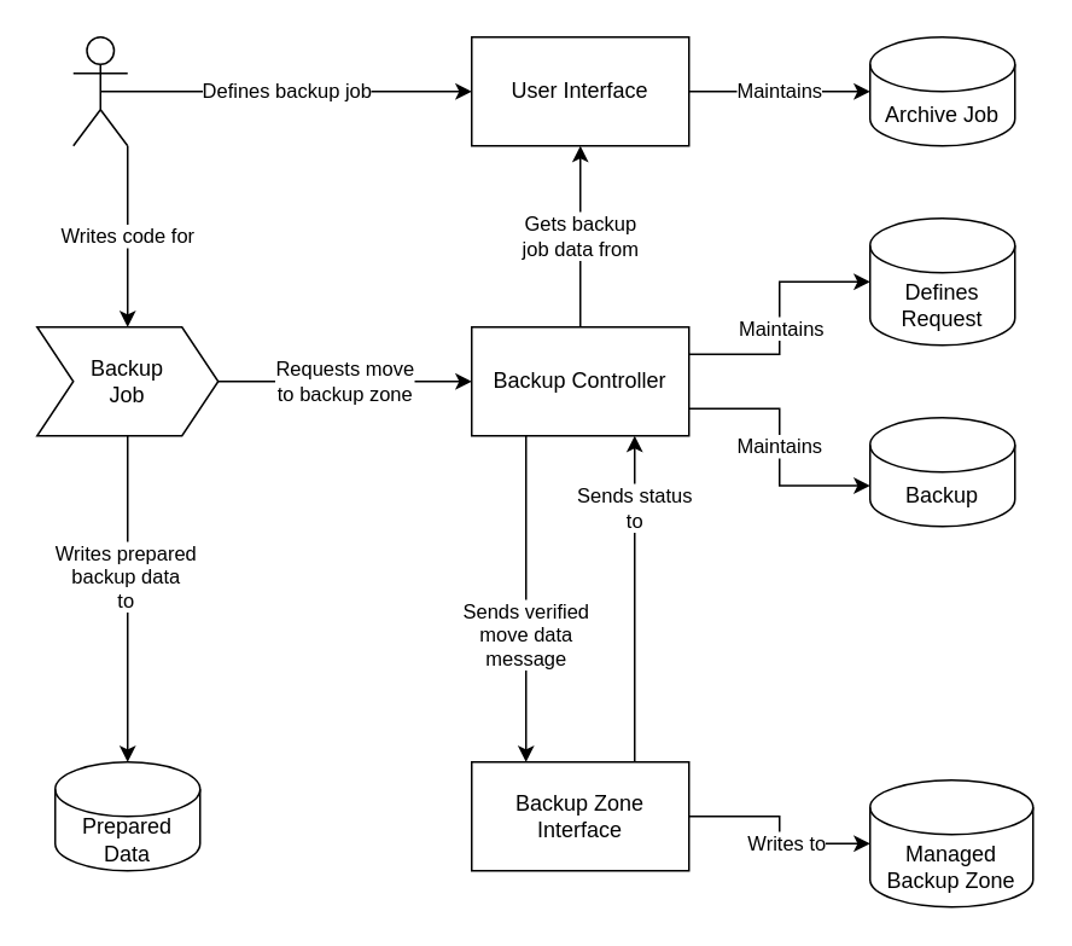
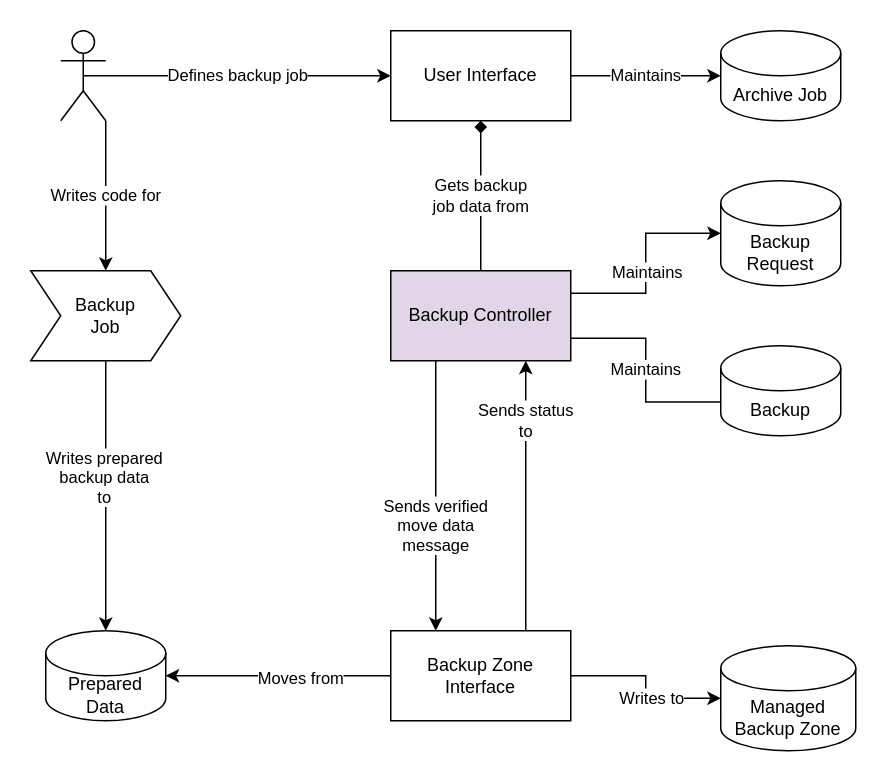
- <mxCell id="11" value="&lt;div&gt;Gets backup&lt;/div&gt;&lt;div&gt;job data from&lt;br&gt;&lt;/div&gt;" style="edgeStyle=orthogonalEdgeStyle;rounded=0;orthogonalLoop=1;jettySize=auto;html=1;exitX=0.5;exitY=0;exitDx=0;exitDy=0;" edge="1" parent="1" source="13" target="3"><mxGeometry relative="1" as="geometry" /></mxCell>
+ <mxCell id="11" value="&lt;div&gt;Gets backup&lt;/div&gt;&lt;div&gt;job data from&lt;br&gt;&lt;/div&gt;" style="edgeStyle=orthogonalEdgeStyle;rounded=0;orthogonalLoop=1;jettySize=auto;html=1;exitX=0.5;exitY=0;exitDx=0;exitDy=0;endArrow=diamond;" edge="1" parent="1" source="13" target="3"><mxGeometry relative="1" as="geometry" /></mxCell>
- <mxCell id="14" value="Defines Request" style="shape=cylinder3;whiteSpace=wrap;html=1;boundedLbl=1;backgroundOutline=1;size=15;" vertex="1" parent="1"><mxGeometry x="480" y="120" width="80" height="70" as="geometry" /></mxCell>
+ <mxCell id="14" value="Backup Request" style="shape=cylinder3;whiteSpace=wrap;html=1;boundedLbl=1;backgroundOutline=1;size=15;" vertex="1" parent="1"><mxGeometry x="480" y="120" width="80" height="70" as="geometry" /></mxCell>
- <mxCell id="16" value="&lt;div&gt;Requests move &lt;br&gt;&lt;/div&gt;&lt;div&gt;to backup zone&lt;br&gt;&lt;/div&gt;" style="edgeStyle=orthogonalEdgeStyle;rounded=0;orthogonalLoop=1;jettySize=auto;html=1;exitX=1;exitY=0.5;exitDx=0;exitDy=0;" edge="1" parent="1" source="19" target="13"><mxGeometry relative="1" as="geometry" /></mxCell>
- <mxCell id="13" value="Backup Controller" style="rounded=0;whiteSpace=wrap;html=1;" vertex="1" parent="1"><mxGeometry x="260" y="180" width="120" height="60" as="geometry" /></mxCell>
+ <mxCell id="13" value="Backup Controller" style="rounded=0;whiteSpace=wrap;html=1;fillColor=#e1d5e7;" vertex="1" parent="1"><mxGeometry x="260" y="180" width="120" height="60" as="geometry" /></mxCell>
- <mxCell id="10" value="Maintains" style="edgeStyle=orthogonalEdgeStyle;rounded=0;orthogonalLoop=1;jettySize=auto;html=1;exitX=1;exitY=0.75;exitDx=0;exitDy=0;entryX=0;entryY=0;entryDx=0;entryDy=37.5;entryPerimeter=0;" edge="1" parent="1" source="13" target="15"><mxGeometry relative="1" as="geometry" /></mxCell>
+ <mxCell id="10" value="Maintains" style="edgeStyle=orthogonalEdgeStyle;rounded=0;orthogonalLoop=1;jettySize=auto;html=1;exitX=1;exitY=0.75;exitDx=0;exitDy=0;entryX=0;entryY=0;entryDx=0;entryDy=37.5;entryPerimeter=0;endArrow=none;" edge="1" parent="1" source="13" target="15"><mxGeometry relative="1" as="geometry" /></mxCell>
+ <mxCell id="21" style="edgeStyle=orthogonalEdgeStyle;rounded=0;orthogonalLoop=1;jettySize=auto;html=1;exitX=0;exitY=0.5;exitDx=0;exitDy=0;entryX=1;entryY=0.5;entryDx=0;entryDy=0;entryPerimeter=0;" edge="1" parent="1" source="26" target="20"><mxGeometry relative="1" as="geometry" /></mxCell>
+ <mxCell id="22" value="Moves from" style="edgeLabel;html=1;align=center;verticalAlign=middle;resizable=0;points=[];" vertex="1" connectable="0" parent="21"><mxGeometry x="-0.187" y="1" relative="1" as="geometry"><mxPoint as="offset" /></mxGeometry></mxCell>
